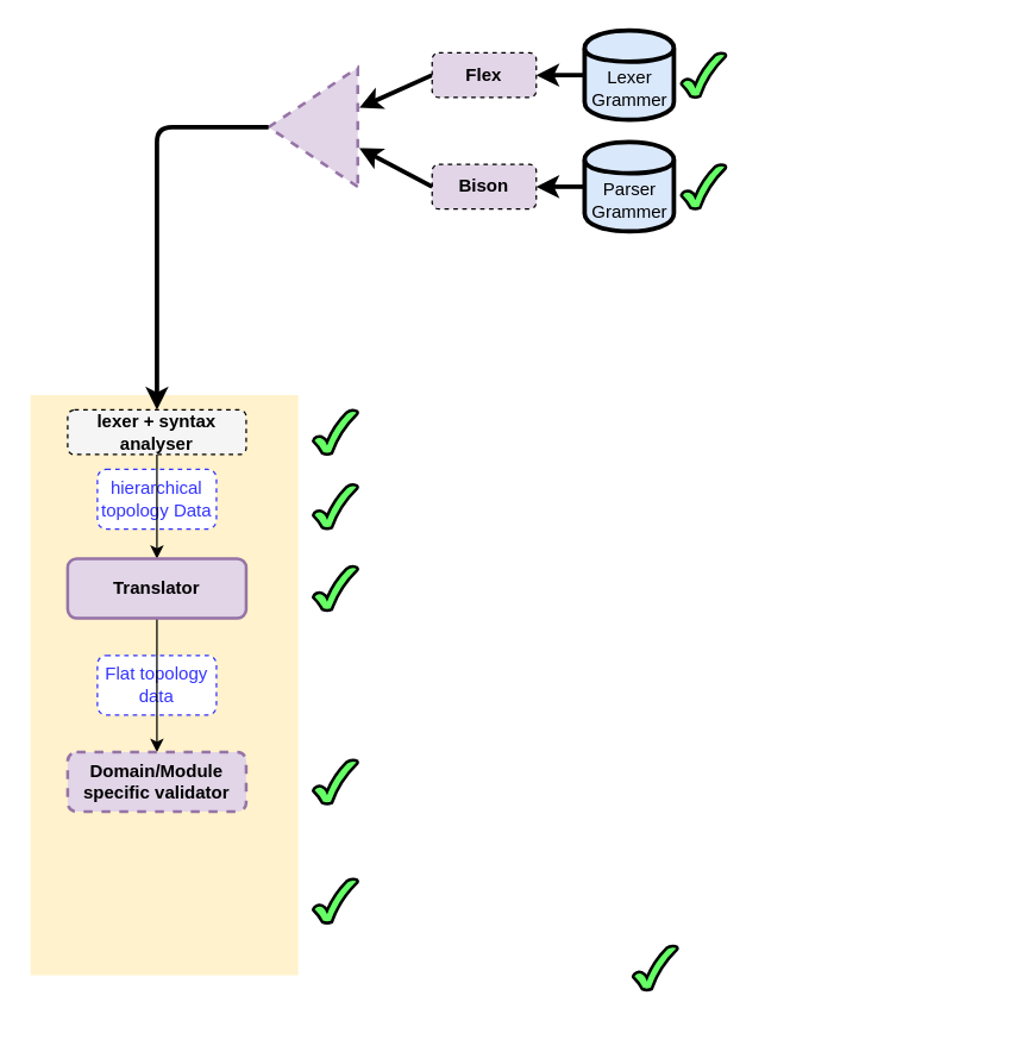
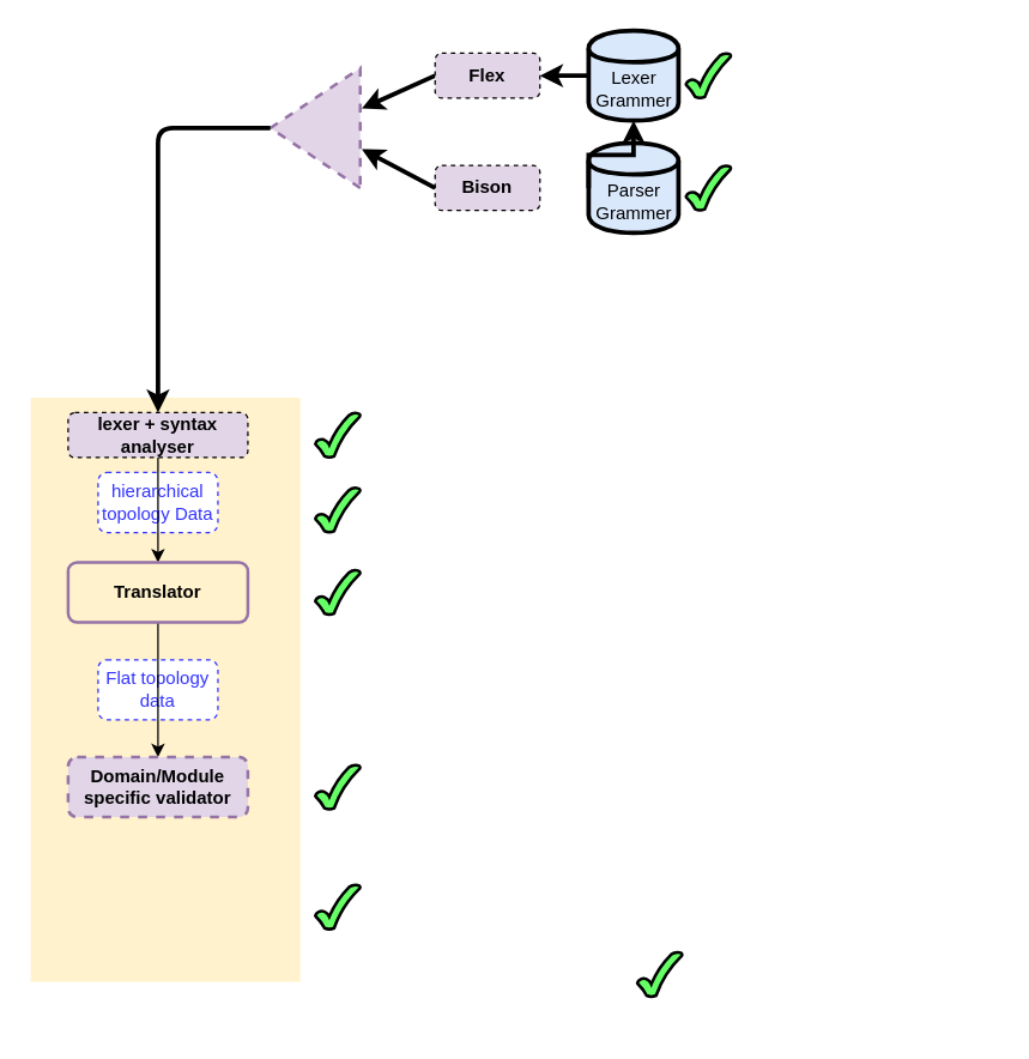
- <mxCell id="31" style="edgeStyle=elbowEdgeStyle;rounded=0;orthogonalLoop=1;jettySize=auto;elbow=vertical;html=1;exitX=0;exitY=0.5;exitDx=0;exitDy=0;entryX=1;entryY=0.5;entryDx=0;entryDy=0;strokeWidth=3;" edge="1" parent="1" source="29" target="18"><mxGeometry relative="1" as="geometry" /></mxCell>
+ <mxCell id="31" style="edgeStyle=elbowEdgeStyle;rounded=0;orthogonalLoop=1;jettySize=auto;elbow=vertical;html=1;exitX=0;exitY=0.5;exitDx=0;exitDy=0;strokeWidth=3;" edge="1" parent="1" source="29" target="26"><mxGeometry relative="1" as="geometry" /></mxCell>
- <mxCell id="6" value="&lt;b&gt;lexer + syntax analyser&lt;/b&gt;" style="rounded=1;whiteSpace=wrap;html=1;fillColor=#f5f5f5;strokeColor=#000000;dashed=1;" parent="1" vertex="1"><mxGeometry x="45" y="275" width="120" height="30" as="geometry" /></mxCell>
+ <mxCell id="6" value="&lt;b&gt;lexer + syntax analyser&lt;/b&gt;" style="rounded=1;whiteSpace=wrap;html=1;fillColor=#e1d5e7;strokeColor=#000000;dashed=1;" parent="1" vertex="1"><mxGeometry x="45" y="275" width="120" height="30" as="geometry" /></mxCell>
- <mxCell id="8" value="&lt;b&gt;Translator&lt;/b&gt;" style="rounded=1;whiteSpace=wrap;html=1;fillColor=#e1d5e7;strokeColor=#9673a6;strokeWidth=2;" parent="1" vertex="1"><mxGeometry x="45" y="375" width="120" height="40" as="geometry" /></mxCell>
+ <mxCell id="8" value="&lt;b&gt;Translator&lt;/b&gt;" style="rounded=1;whiteSpace=wrap;html=1;fillColor=#fff2cc;strokeColor=#9673a6;strokeWidth=2;" parent="1" vertex="1"><mxGeometry x="45" y="375" width="120" height="40" as="geometry" /></mxCell>
